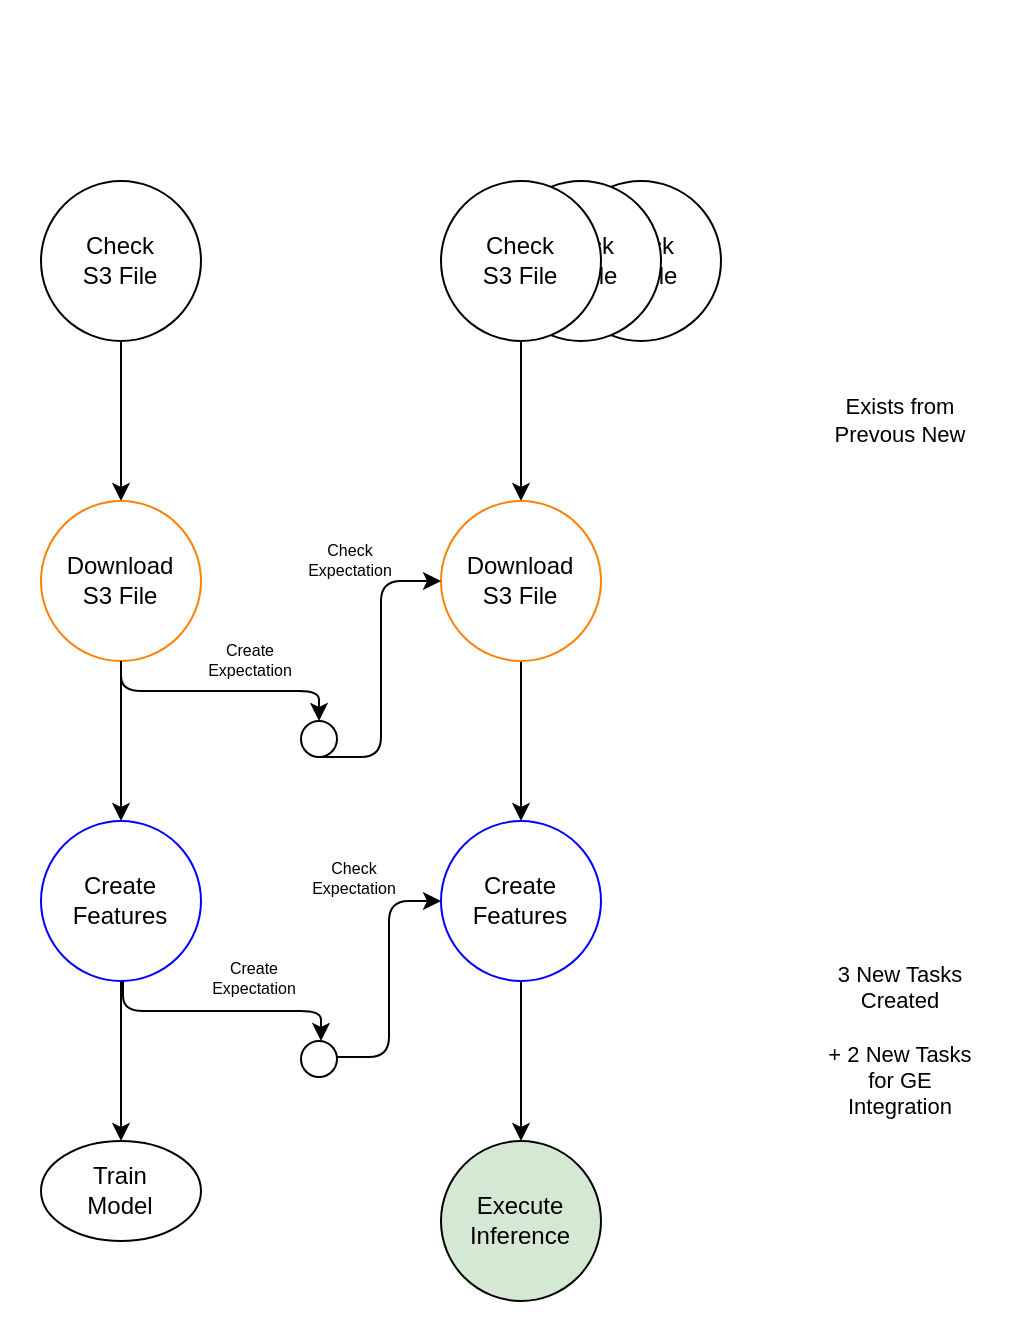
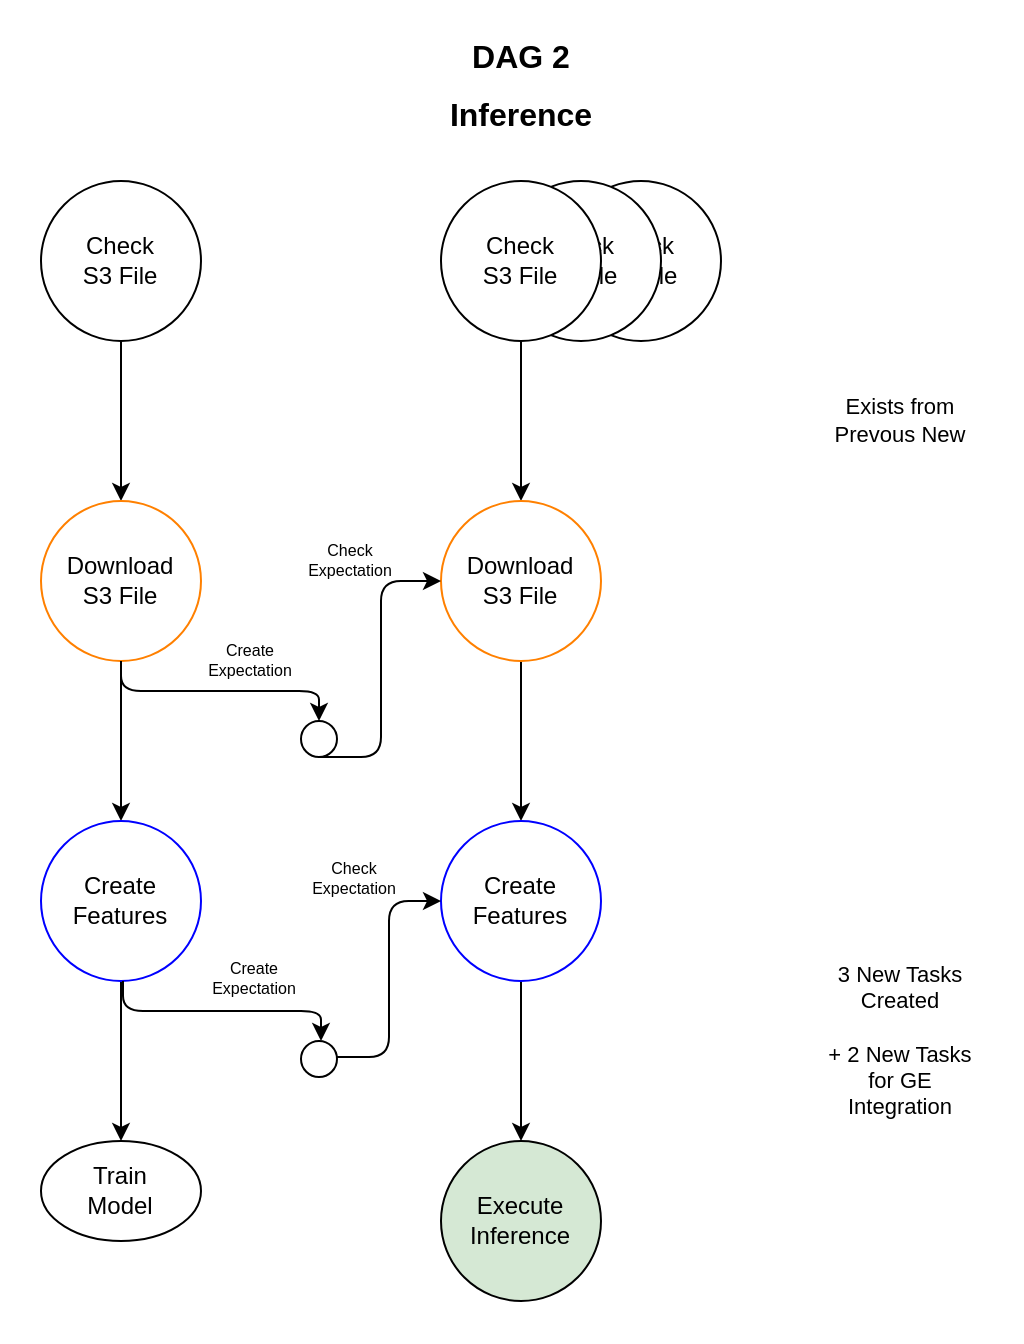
+ <mxCell id="28" value="&lt;font style=&quot;font-size: 16px ; line-height: 100%&quot;&gt;DAG 2&lt;br&gt;Inference&lt;/font&gt;" style="text;strokeColor=none;fillColor=none;html=1;fontSize=24;fontStyle=1;verticalAlign=middle;align=center;" vertex="1" parent="1"><mxGeometry x="210" y="20" width="100" height="40" as="geometry" /></mxCell>
